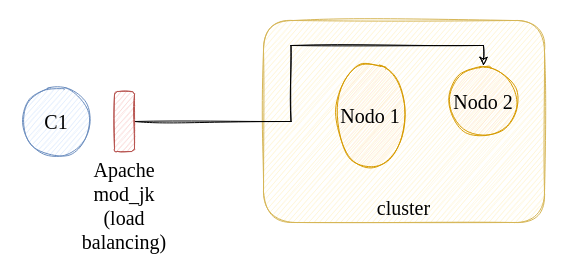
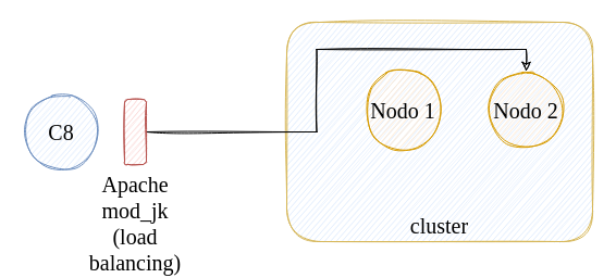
- <mxCell id="3" value="Nodo 1" style="ellipse;whiteSpace=wrap;html=1;shadow=0;sketch=1;fontSize=20;fontFamily=Architects Daughter;fontSource=https%3A%2F%2Ffonts.googleapis.com%2Fcss%3Ffamily%3DArchitects%2BDaughter;fillColor=#ffe6cc;strokeColor=#d79b00;" parent="1" vertex="1"><mxGeometry x="334" y="65" width="72" height="100" as="geometry" /></mxCell>
+ <mxCell id="3" value="Nodo 1" style="ellipse;whiteSpace=wrap;html=1;shadow=0;sketch=1;fontSize=20;fontFamily=Architects Daughter;fontSource=https%3A%2F%2Ffonts.googleapis.com%2Fcss%3Ffamily%3DArchitects%2BDaughter;fillColor=#ffe6cc;strokeColor=#d79b00;" parent="1" vertex="1"><mxGeometry x="334" y="65" width="72" height="72" as="geometry" /></mxCell>
- <mxCell id="5" value="C1" style="ellipse;whiteSpace=wrap;html=1;shadow=0;sketch=1;fontSize=20;fontFamily=Architects Daughter;fontSource=https%3A%2F%2Ffonts.googleapis.com%2Fcss%3Ffamily%3DArchitects%2BDaughter;fillColor=#dae8fc;strokeColor=#6c8ebf;" parent="1" vertex="1"><mxGeometry x="20" y="85" width="72" height="72" as="geometry" /></mxCell>
+ <mxCell id="5" value="C8" style="ellipse;whiteSpace=wrap;html=1;shadow=0;sketch=1;fontSize=20;fontFamily=Architects Daughter;fontSource=https%3A%2F%2Ffonts.googleapis.com%2Fcss%3Ffamily%3DArchitects%2BDaughter;fillColor=#dae8fc;strokeColor=#6c8ebf;" parent="1" vertex="1"><mxGeometry x="20" y="85" width="72" height="72" as="geometry" /></mxCell>
- <mxCell id="2" value="cluster" style="rounded=1;whiteSpace=wrap;html=1;sketch=1;hachureGap=4;fontFamily=Architects Daughter;fontSource=https%3A%2F%2Ffonts.googleapis.com%2Fcss%3Ffamily%3DArchitects%2BDaughter;fontSize=20;fillColor=#fff2cc;strokeColor=#d6b656;verticalAlign=bottom;" parent="1" vertex="1"><mxGeometry x="263" y="20" width="281" height="202" as="geometry" /></mxCell>
+ <mxCell id="2" value="cluster" style="rounded=1;whiteSpace=wrap;html=1;sketch=1;hachureGap=4;fontFamily=Architects Daughter;fontSource=https%3A%2F%2Ffonts.googleapis.com%2Fcss%3Ffamily%3DArchitects%2BDaughter;fontSize=20;fillColor=#dae8fc;strokeColor=#d6b656;verticalAlign=bottom;" parent="1" vertex="1"><mxGeometry x="263" y="20" width="281" height="202" as="geometry" /></mxCell>
